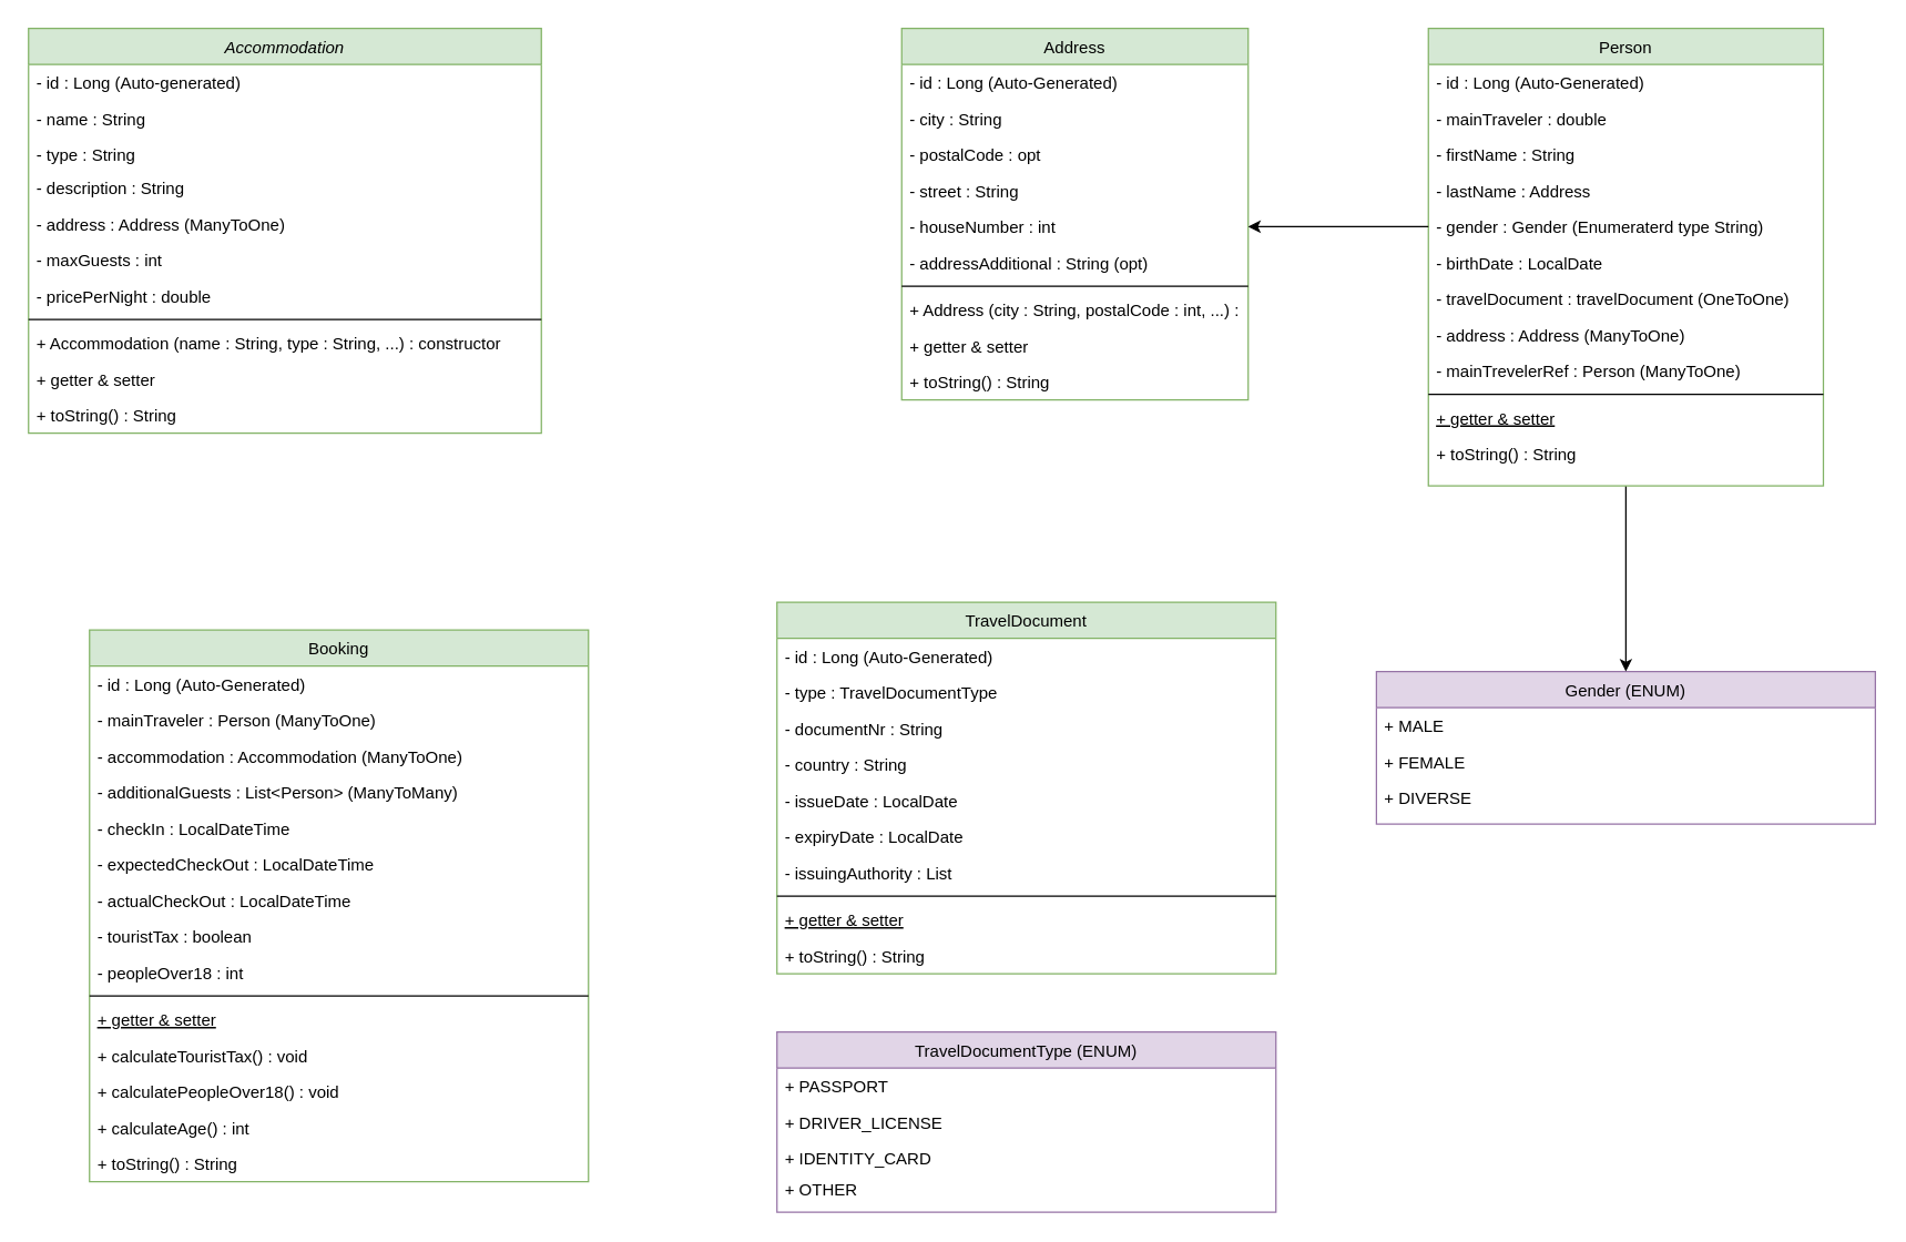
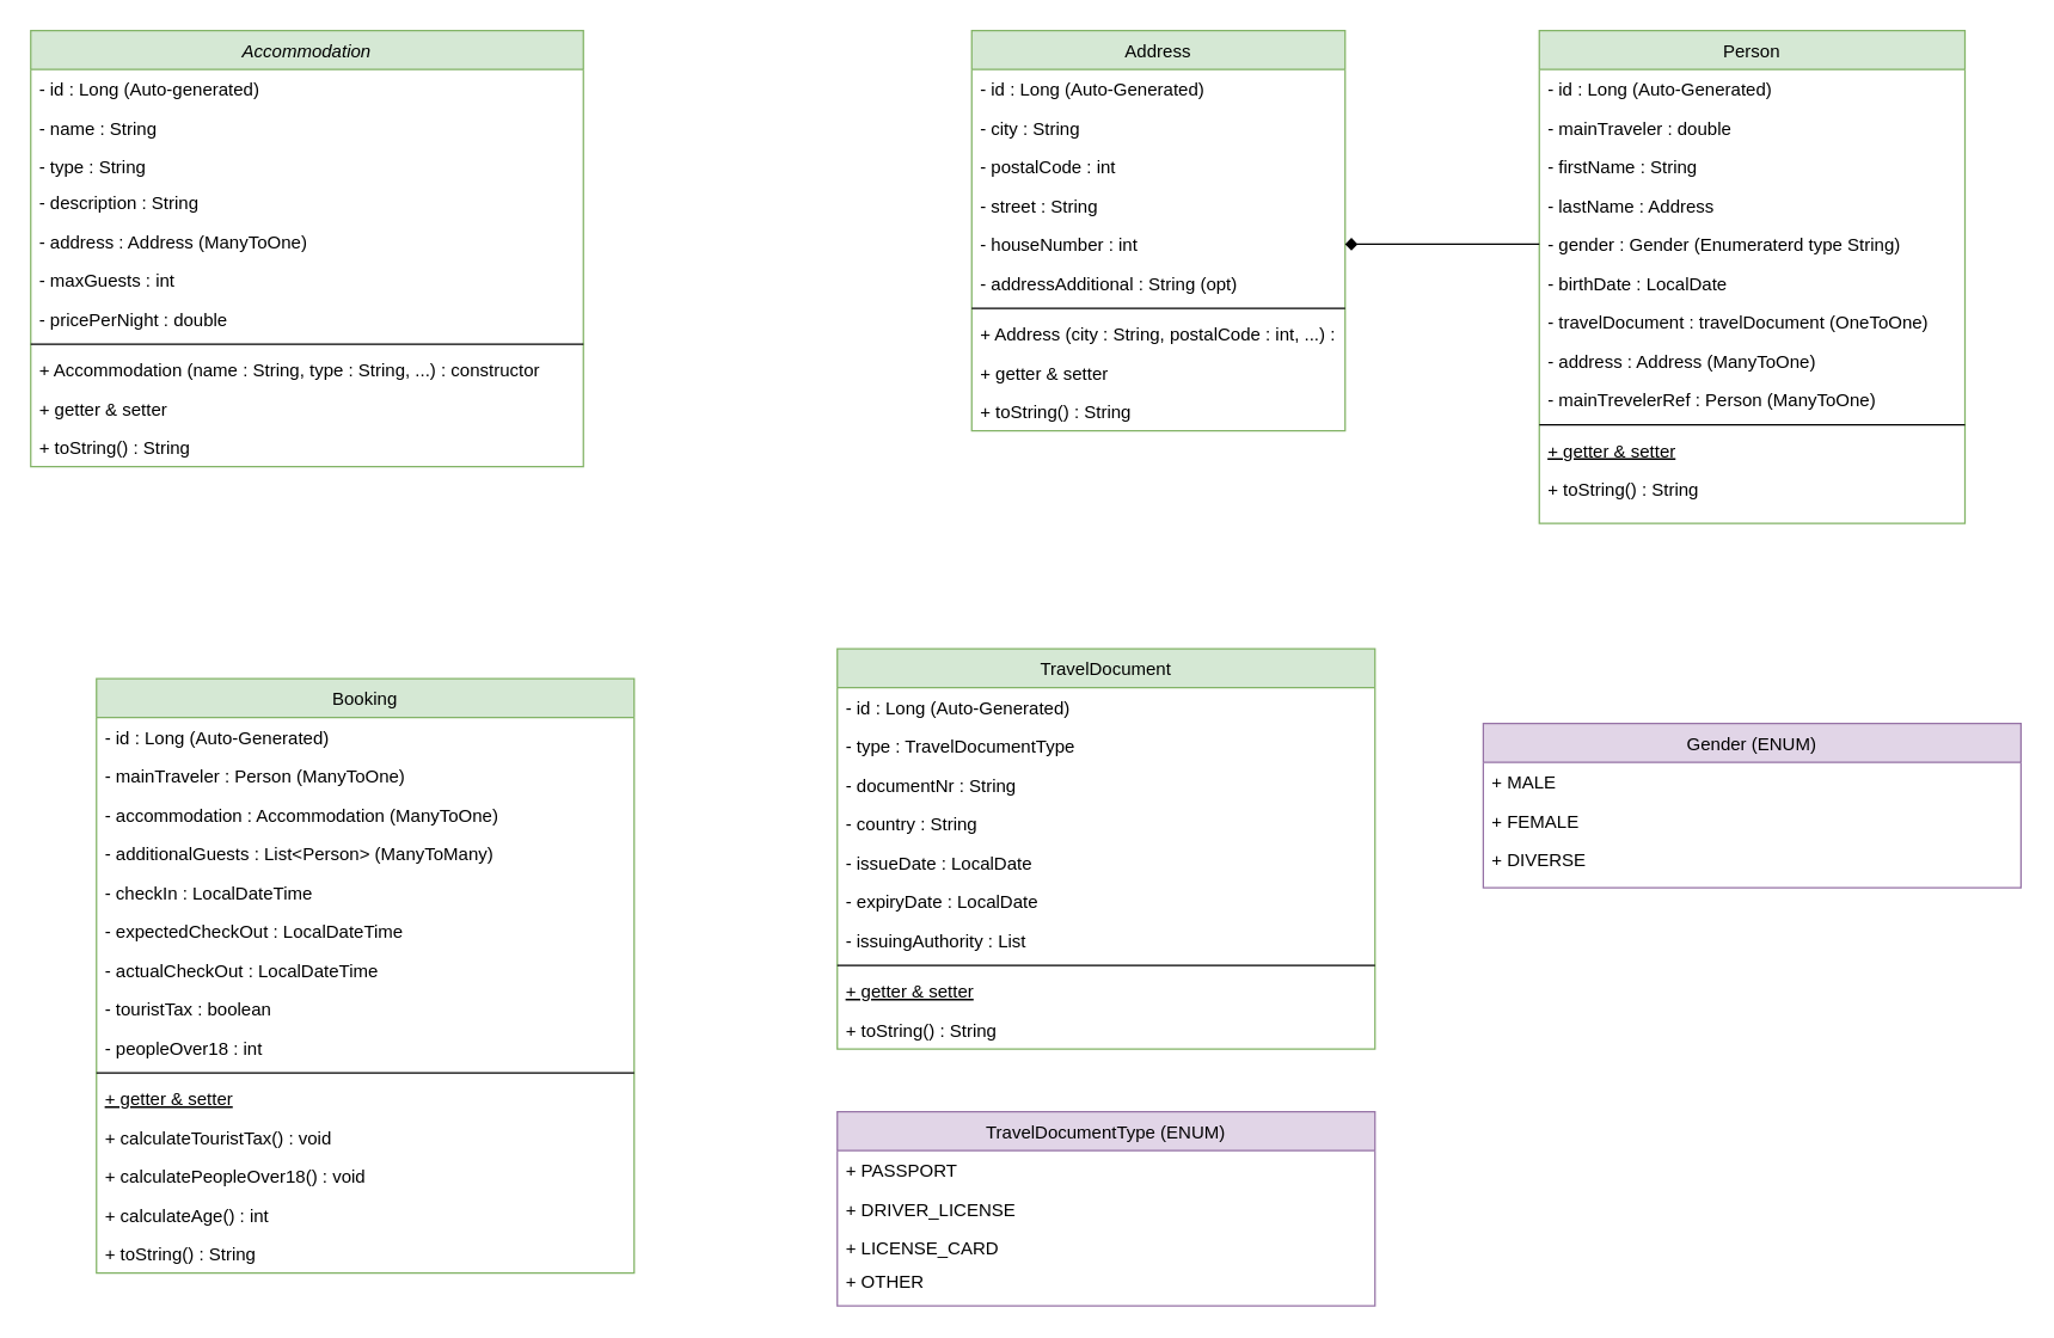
- <mxCell id="33" value="- postalCode : opt" style="text;align=left;verticalAlign=top;spacingLeft=4;spacingRight=4;overflow=hidden;rotatable=0;points=[[0,0.5],[1,0.5]];portConstraint=eastwest;rounded=0;shadow=0;html=0;" parent="30" vertex="1"><mxGeometry y="78" width="250" height="26" as="geometry" /></mxCell>
+ <mxCell id="33" value="- postalCode : int" style="text;align=left;verticalAlign=top;spacingLeft=4;spacingRight=4;overflow=hidden;rotatable=0;points=[[0,0.5],[1,0.5]];portConstraint=eastwest;rounded=0;shadow=0;html=0;" parent="30" vertex="1"><mxGeometry y="78" width="250" height="26" as="geometry" /></mxCell>
- <mxCell id="70" style="edgeStyle=orthogonalEdgeStyle;rounded=0;orthogonalLoop=1;jettySize=auto;html=1;exitX=0;exitY=0.5;exitDx=0;exitDy=0;entryX=1;entryY=0.5;entryDx=0;entryDy=0;" parent="1" source="51" target="35" edge="1"><mxGeometry relative="1" as="geometry" /></mxCell>
+ <mxCell id="70" style="edgeStyle=orthogonalEdgeStyle;rounded=0;orthogonalLoop=1;jettySize=auto;html=1;exitX=0;exitY=0.5;exitDx=0;exitDy=0;entryX=1;entryY=0.5;entryDx=0;entryDy=0;endArrow=diamond;" parent="1" source="51" target="35" edge="1"><mxGeometry relative="1" as="geometry" /></mxCell>
- <mxCell id="45" style="edgeStyle=orthogonalEdgeStyle;rounded=0;orthogonalLoop=1;jettySize=auto;html=1;exitX=0.5;exitY=1;exitDx=0;exitDy=0;entryX=0.5;entryY=0;entryDx=0;entryDy=0;" parent="1" source="46" target="41" edge="1"><mxGeometry relative="1" as="geometry" /></mxCell>
- <mxCell id="74" value="+ IDENTITY_CARD" style="text;align=left;verticalAlign=top;spacingLeft=4;spacingRight=4;overflow=hidden;rotatable=0;points=[[0,0.5],[1,0.5]];portConstraint=eastwest;rounded=0;shadow=0;html=0;" vertex="1" parent="71"><mxGeometry y="78" width="360" height="22" as="geometry" /></mxCell>
+ <mxCell id="74" value="+ LICENSE_CARD" style="text;align=left;verticalAlign=top;spacingLeft=4;spacingRight=4;overflow=hidden;rotatable=0;points=[[0,0.5],[1,0.5]];portConstraint=eastwest;rounded=0;shadow=0;html=0;" vertex="1" parent="71"><mxGeometry y="78" width="360" height="22" as="geometry" /></mxCell>
